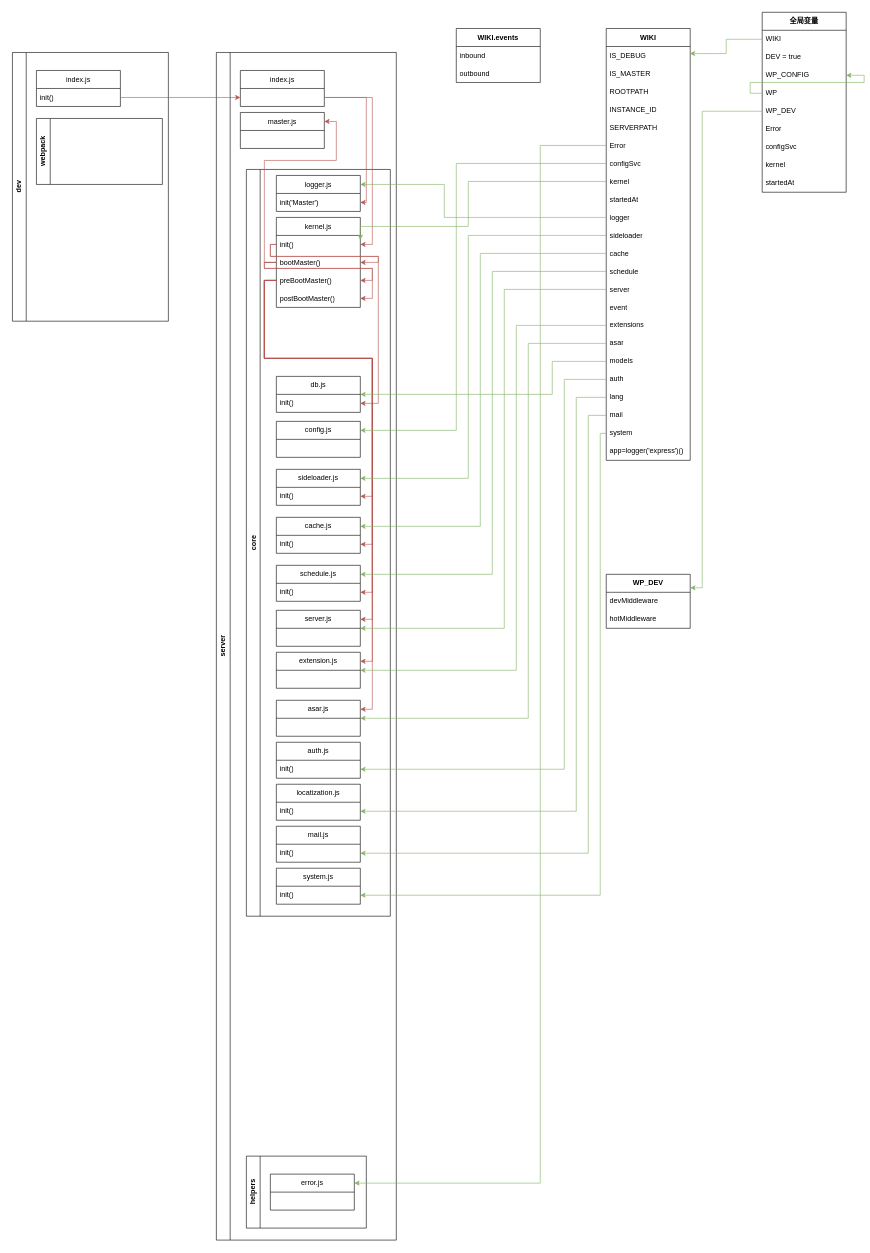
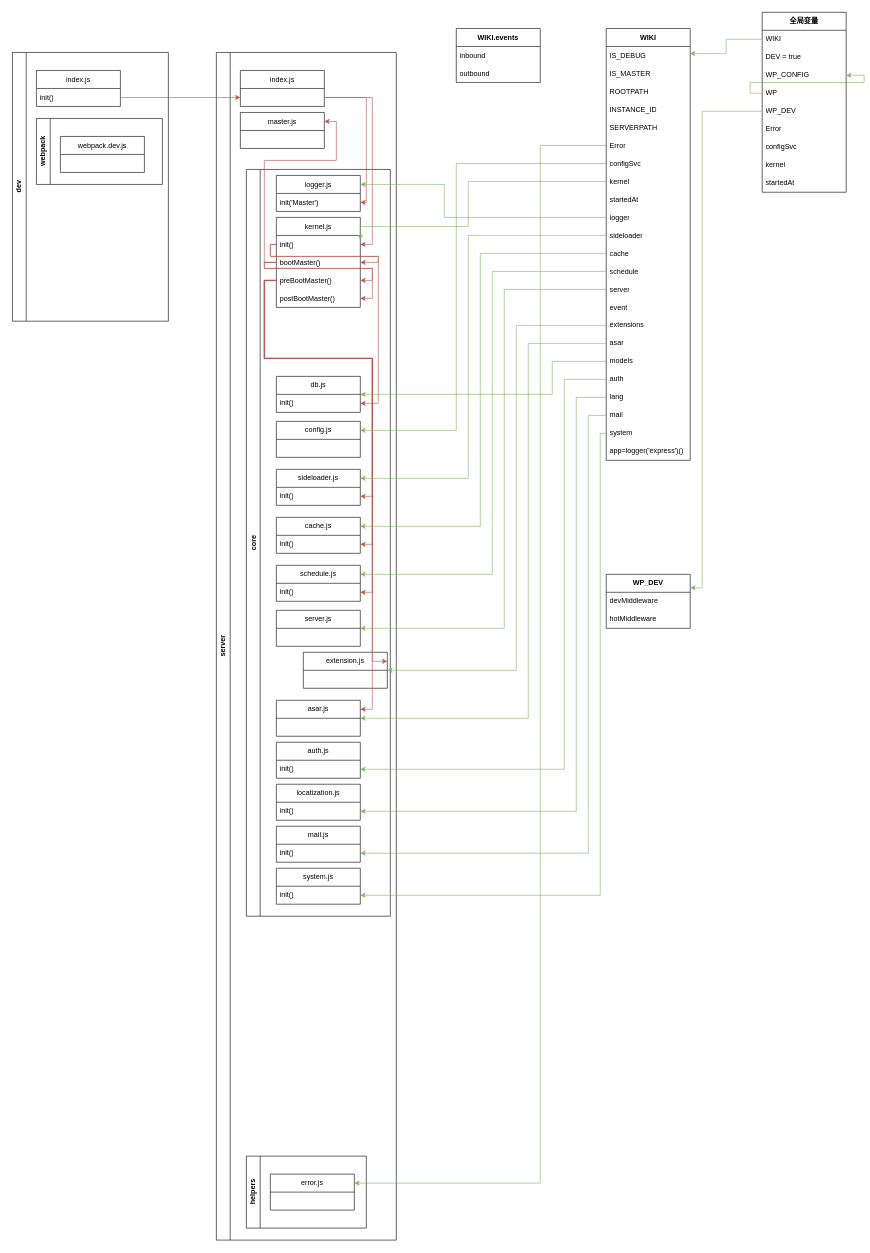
+ <mxCell id="6" value="webpack.dev.js" style="swimlane;fontStyle=0;childLayout=stackLayout;horizontal=1;startSize=30;horizontalStack=0;resizeParent=1;resizeParentMax=0;resizeLast=0;collapsible=1;marginBottom=0;whiteSpace=wrap;html=1;" parent="5" vertex="1"><mxGeometry x="40" y="30" width="140" height="60" as="geometry" /></mxCell>
- <mxCell id="34" style="edgeStyle=orthogonalEdgeStyle;rounded=0;orthogonalLoop=1;jettySize=auto;html=1;exitX=0;exitY=0.5;exitDx=0;exitDy=0;entryX=1;entryY=0.25;entryDx=0;entryDy=0;fillColor=#f8cecc;strokeColor=#b85450;" parent="9" source="18" target="32" edge="1"><mxGeometry relative="1" as="geometry"><Array as="points"><mxPoint x="30" y="185" /><mxPoint x="30" y="315" /><mxPoint x="210" y="315" /><mxPoint x="210" y="750" /></Array></mxGeometry></mxCell>
- <mxCell id="35" value="extension.js" style="swimlane;fontStyle=0;childLayout=stackLayout;horizontal=1;startSize=30;horizontalStack=0;resizeParent=1;resizeParentMax=0;resizeLast=0;collapsible=1;marginBottom=0;whiteSpace=wrap;html=1;" parent="9" vertex="1"><mxGeometry x="50" y="805" width="140" height="60" as="geometry" /></mxCell>
+ <mxCell id="35" value="extension.js" style="swimlane;fontStyle=0;childLayout=stackLayout;horizontal=1;startSize=30;horizontalStack=0;resizeParent=1;resizeParentMax=0;resizeLast=0;collapsible=1;marginBottom=0;whiteSpace=wrap;html=1;" parent="9" vertex="1"><mxGeometry x="95" y="805" width="140" height="60" as="geometry" /></mxCell>
